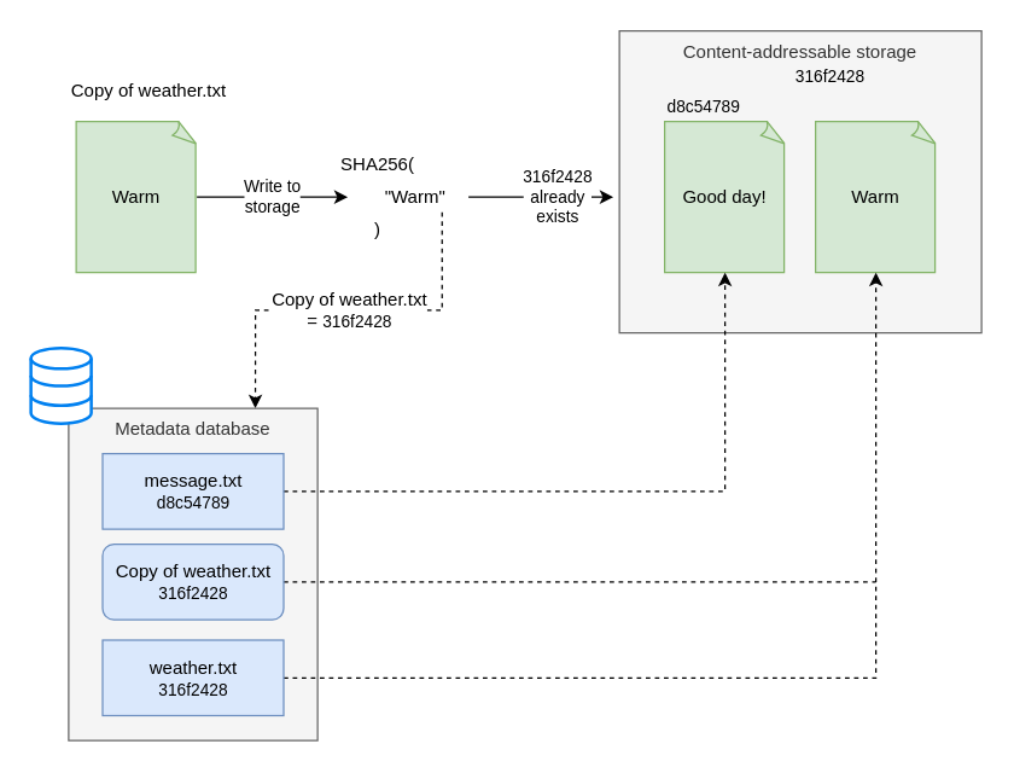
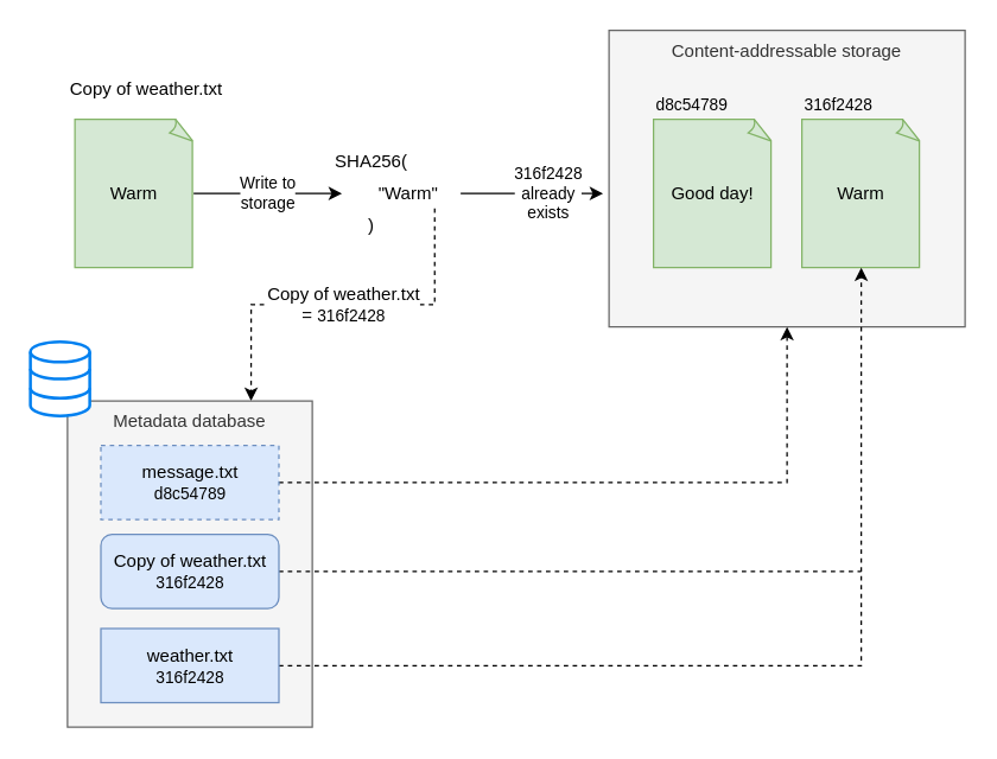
- <mxCell id="13" value="&lt;span style=&quot;font-size: 11px&quot;&gt;316f2428&lt;/span&gt;" style="text;html=1;strokeColor=none;fillColor=none;align=left;verticalAlign=middle;whiteSpace=wrap;rounded=0;" vertex="1" parent="1"><mxGeometry x="525" y="40" width="70" height="20" as="geometry" /></mxCell>
+ <mxCell id="13" value="&lt;span style=&quot;font-size: 11px&quot;&gt;316f2428&lt;/span&gt;" style="text;html=1;strokeColor=none;fillColor=none;align=left;verticalAlign=middle;whiteSpace=wrap;rounded=0;" vertex="1" parent="1"><mxGeometry x="540" y="60" width="70" height="20" as="geometry" /></mxCell>
- <mxCell id="17" style="edgeStyle=orthogonalEdgeStyle;rounded=0;orthogonalLoop=1;jettySize=auto;html=1;exitX=1;exitY=0.5;exitDx=0;exitDy=0;entryX=0.5;entryY=1;entryDx=0;entryDy=0;entryPerimeter=0;dashed=1;" edge="1" parent="1" source="18" target="9"><mxGeometry relative="1" as="geometry" /></mxCell>
+ <mxCell id="17" style="edgeStyle=orthogonalEdgeStyle;rounded=0;orthogonalLoop=1;jettySize=auto;html=1;exitX=1;exitY=0.5;exitDx=0;exitDy=0;dashed=1;" edge="1" parent="1" source="18" target="8"><mxGeometry relative="1" as="geometry" /></mxCell>
- <mxCell id="18" value="message.txt&lt;br&gt;&lt;span style=&quot;font-size: 11px ; text-align: left&quot;&gt;d8c54789&lt;/span&gt;" style="rounded=0;whiteSpace=wrap;html=1;align=center;fillColor=#dae8fc;strokeColor=#6c8ebf;" vertex="1" parent="1"><mxGeometry x="67.5" y="300" width="120" height="50" as="geometry" /></mxCell>
+ <mxCell id="18" value="message.txt&lt;br&gt;&lt;span style=&quot;font-size: 11px ; text-align: left&quot;&gt;d8c54789&lt;/span&gt;" style="rounded=0;whiteSpace=wrap;html=1;align=center;fillColor=#dae8fc;strokeColor=#6c8ebf;dashed=1;" vertex="1" parent="1"><mxGeometry x="67.5" y="300" width="120" height="50" as="geometry" /></mxCell>
